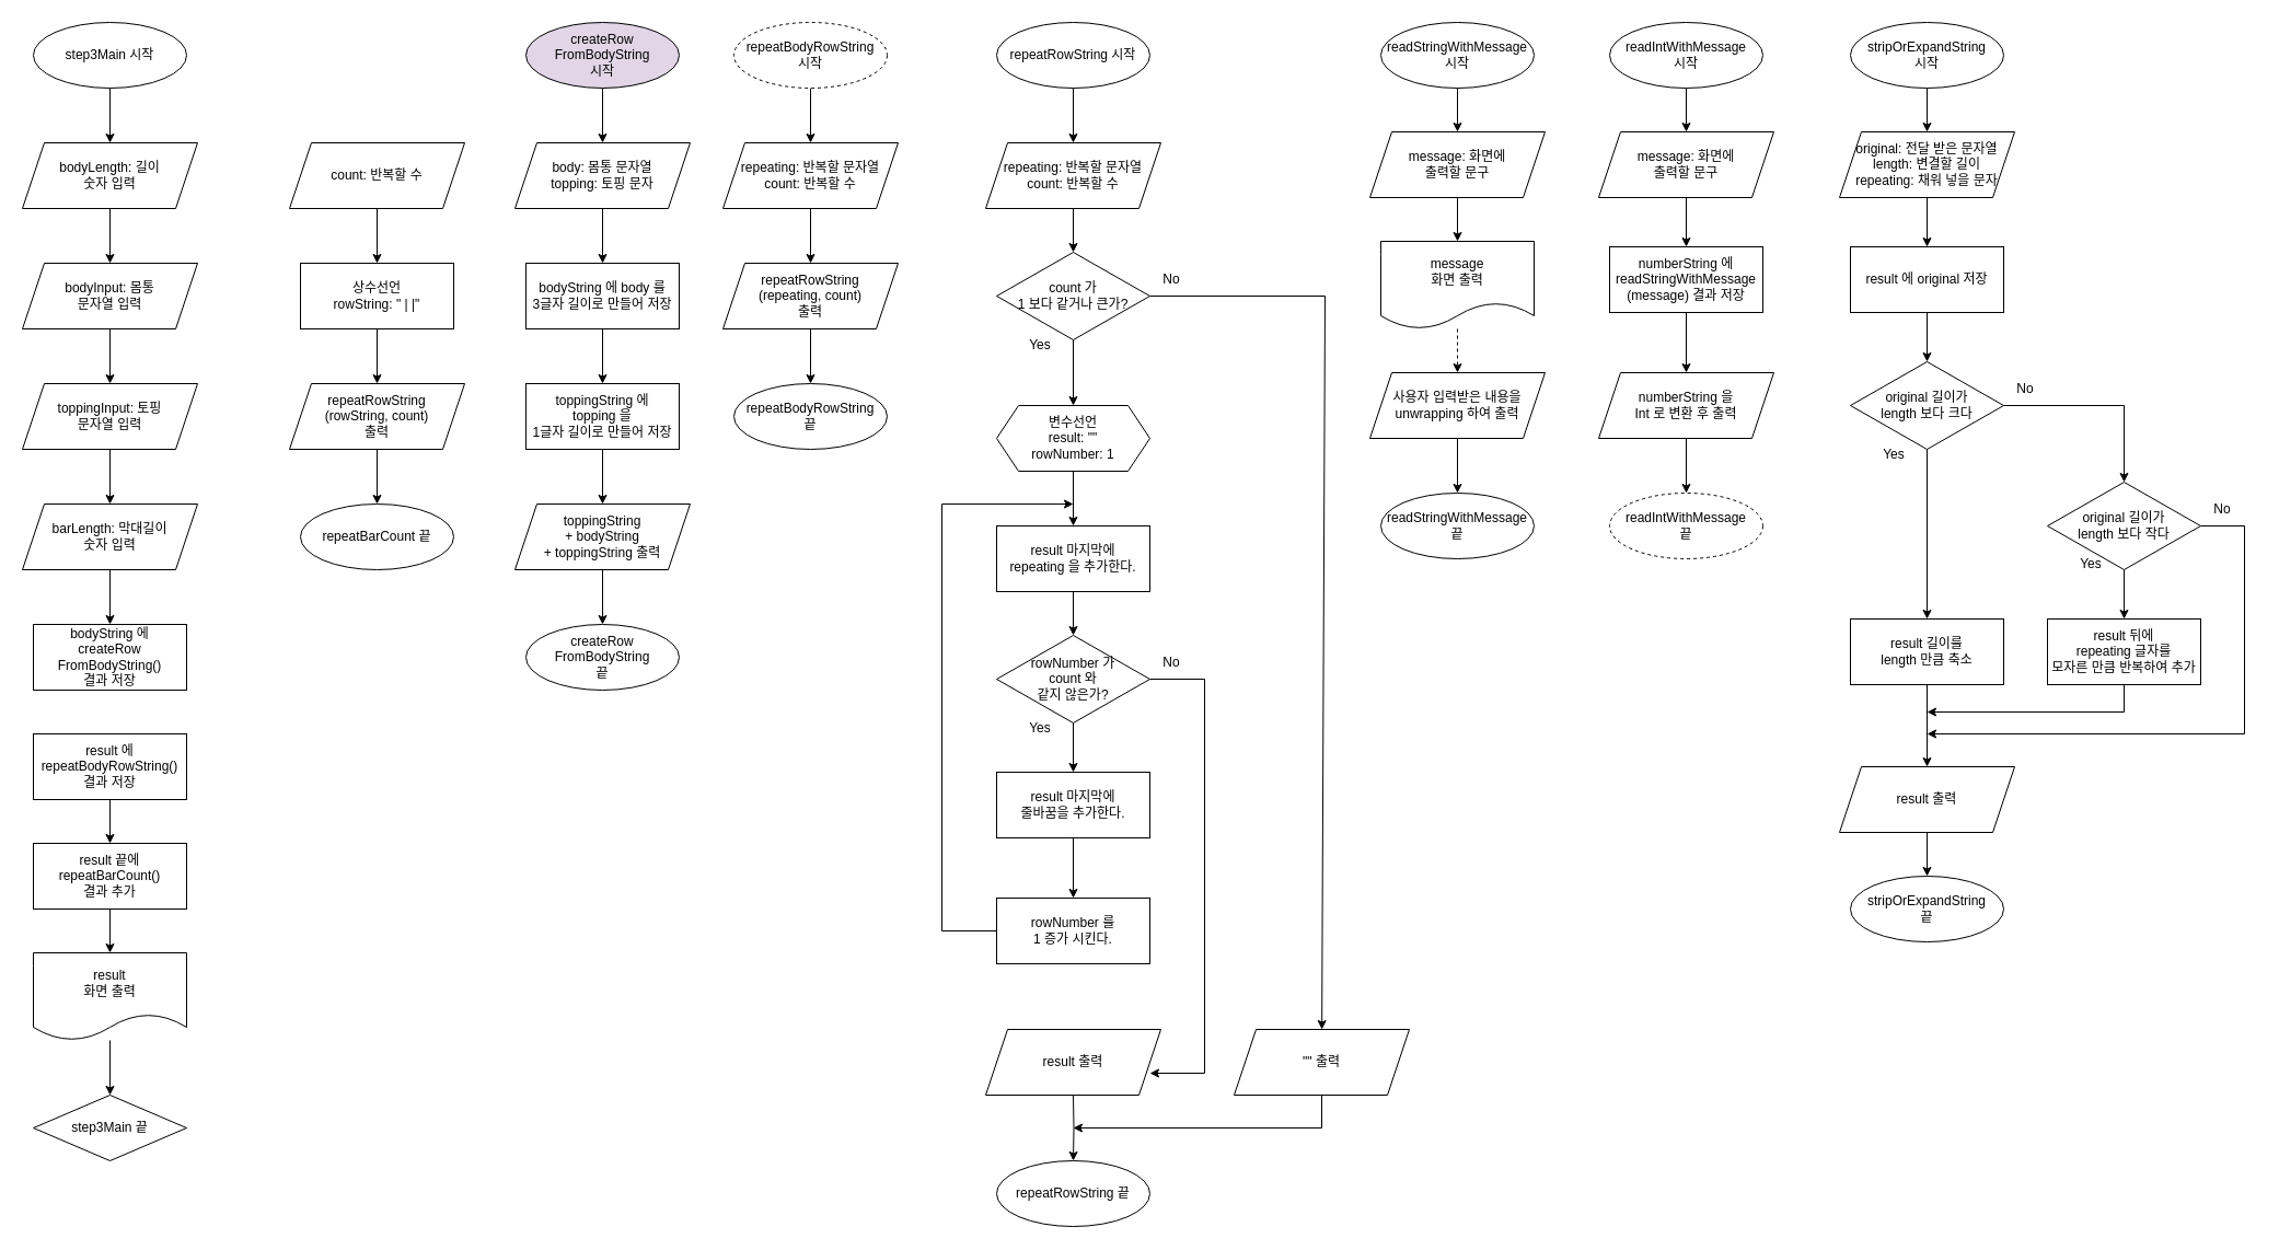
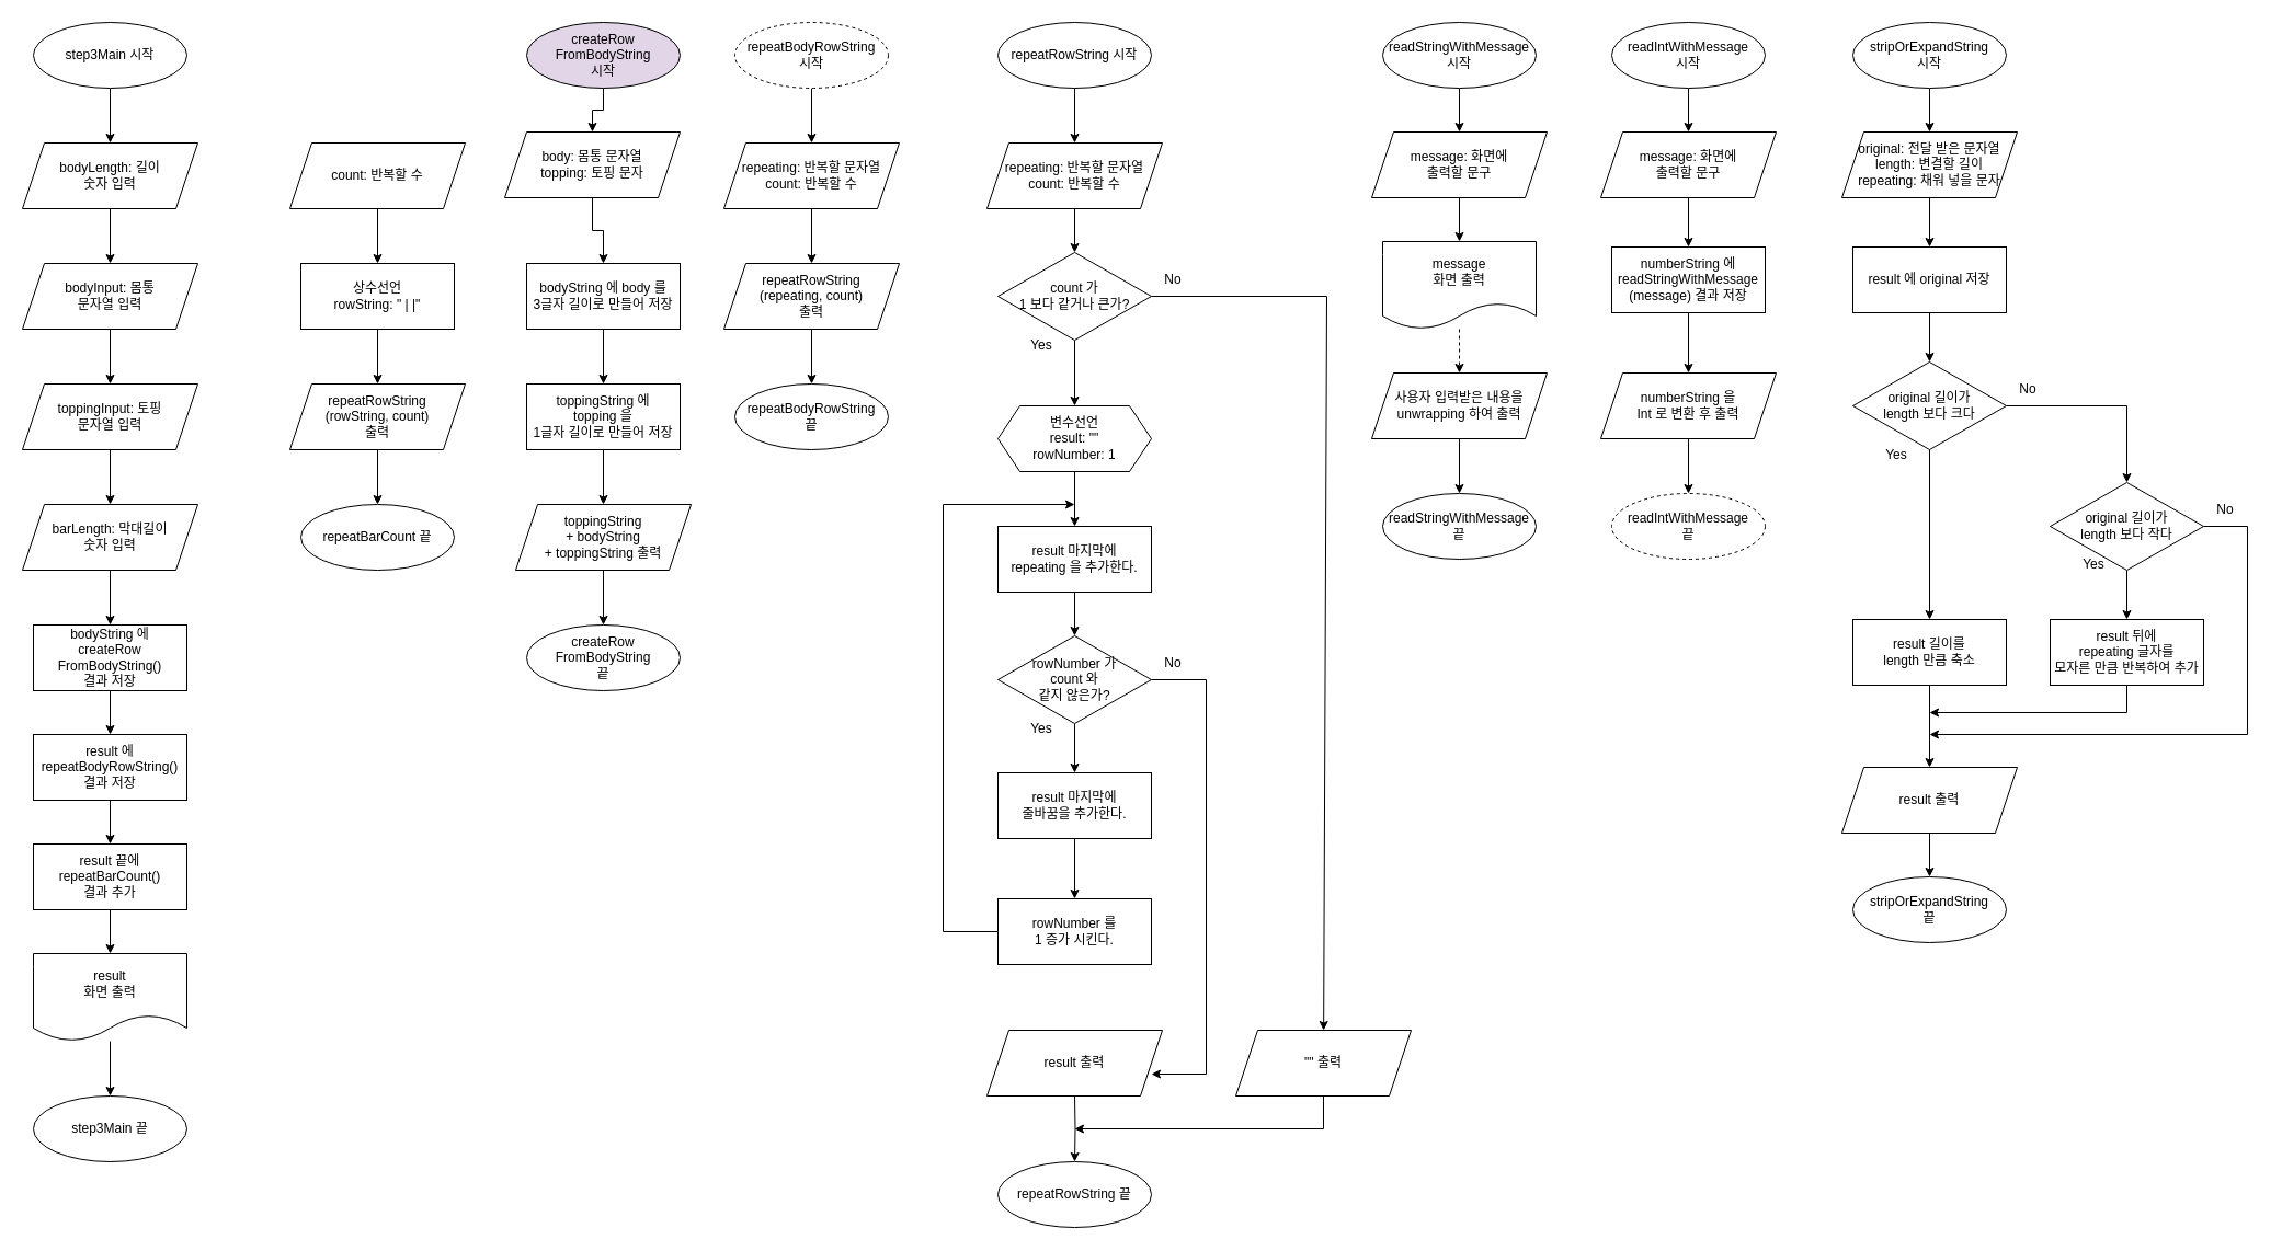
- <mxCell id="93" value="&lt;div&gt;body: 몸통 문자열&lt;/div&gt;&lt;div&gt;topping: 토핑 문자&lt;/div&gt;" style="shape=parallelogram;perimeter=parallelogramPerimeter;whiteSpace=wrap;html=1;fixedSize=1;" vertex="1" parent="1"><mxGeometry x="470" y="130" width="160" height="60" as="geometry" /></mxCell>
+ <mxCell id="93" value="&lt;div&gt;body: 몸통 문자열&lt;/div&gt;&lt;div&gt;topping: 토핑 문자&lt;/div&gt;" style="shape=parallelogram;perimeter=parallelogramPerimeter;whiteSpace=wrap;html=1;fixedSize=1;" vertex="1" parent="1"><mxGeometry x="460" y="120" width="160" height="60" as="geometry" /></mxCell>
+ <mxCell id="108" value="" style="edgeStyle=orthogonalEdgeStyle;rounded=0;orthogonalLoop=1;jettySize=auto;html=1;" edge="1" parent="1" source="109" target="111"><mxGeometry relative="1" as="geometry" /></mxCell>
- <mxCell id="19" value="step3Main 끝" style="rhombus;whiteSpace=wrap;html=1;" parent="1" vertex="1"><mxGeometry x="30" y="1000" width="140" height="60" as="geometry" /></mxCell>
+ <mxCell id="19" value="step3Main 끝" style="ellipse;whiteSpace=wrap;html=1;" parent="1" vertex="1"><mxGeometry x="30" y="1000" width="140" height="60" as="geometry" /></mxCell>
